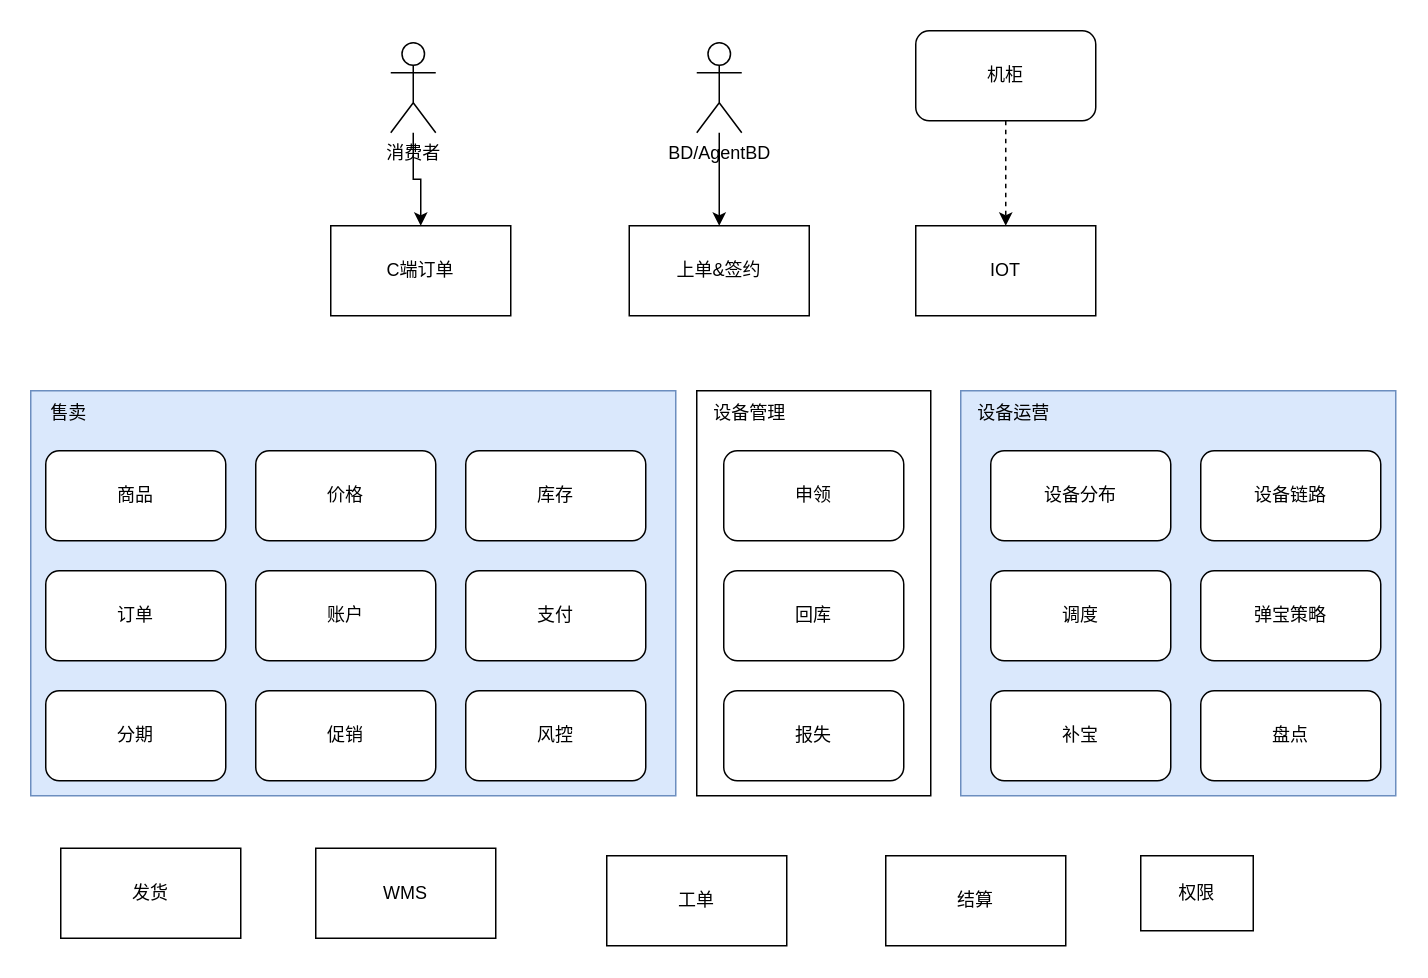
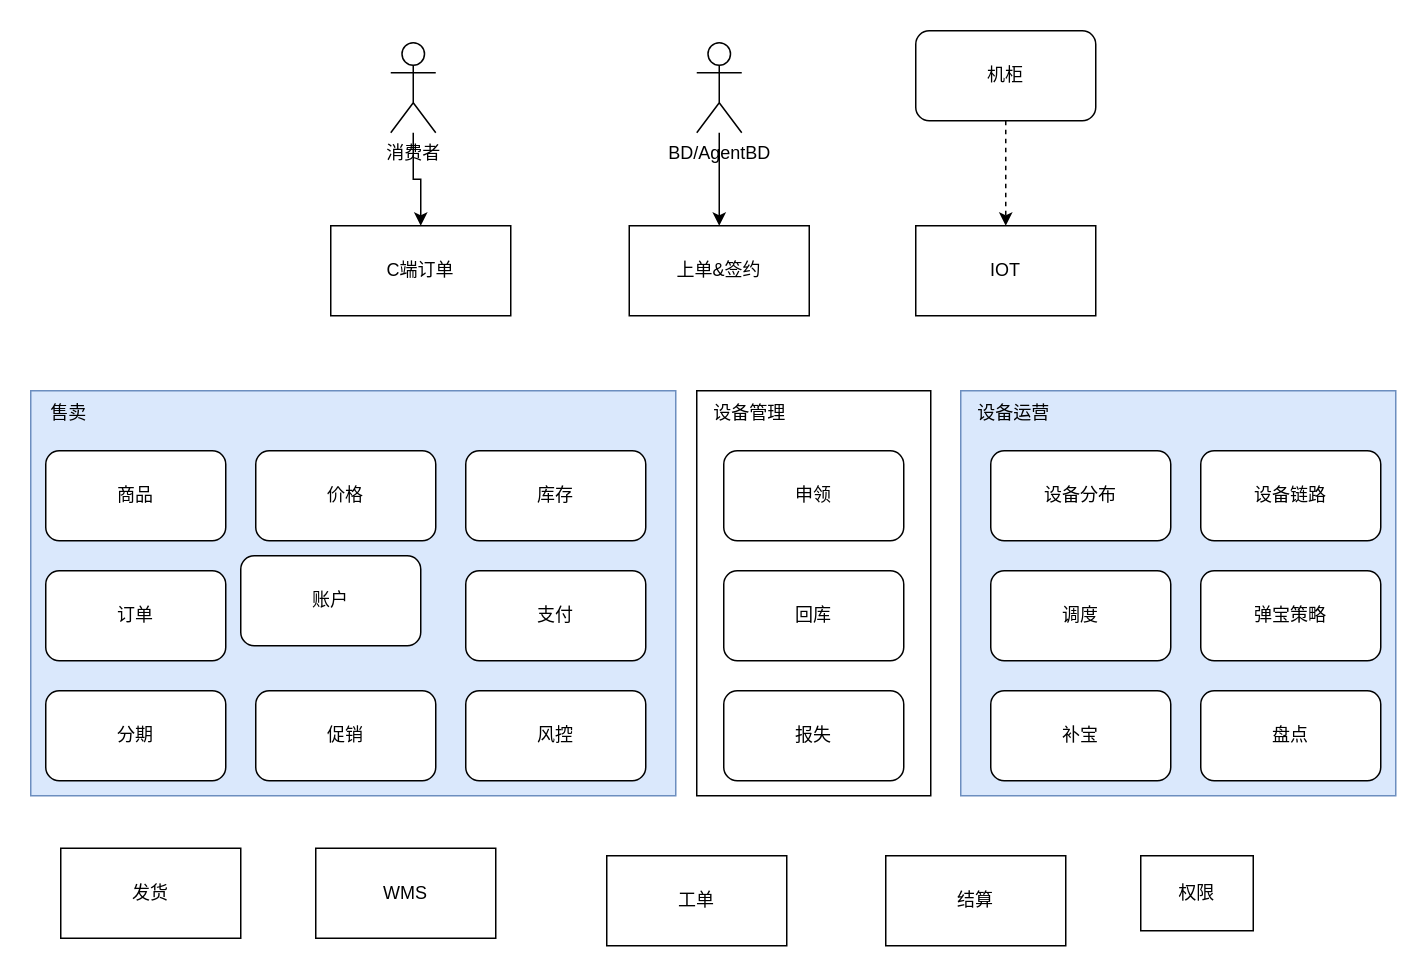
- <mxCell id="12" value="账户" style="rounded=1;whiteSpace=wrap;html=1;" vertex="1" parent="1"><mxGeometry x="170" y="380" width="120" height="60" as="geometry" /></mxCell>
+ <mxCell id="12" value="账户" style="rounded=1;whiteSpace=wrap;html=1;" vertex="1" parent="1"><mxGeometry x="160" y="370" width="120" height="60" as="geometry" /></mxCell>
